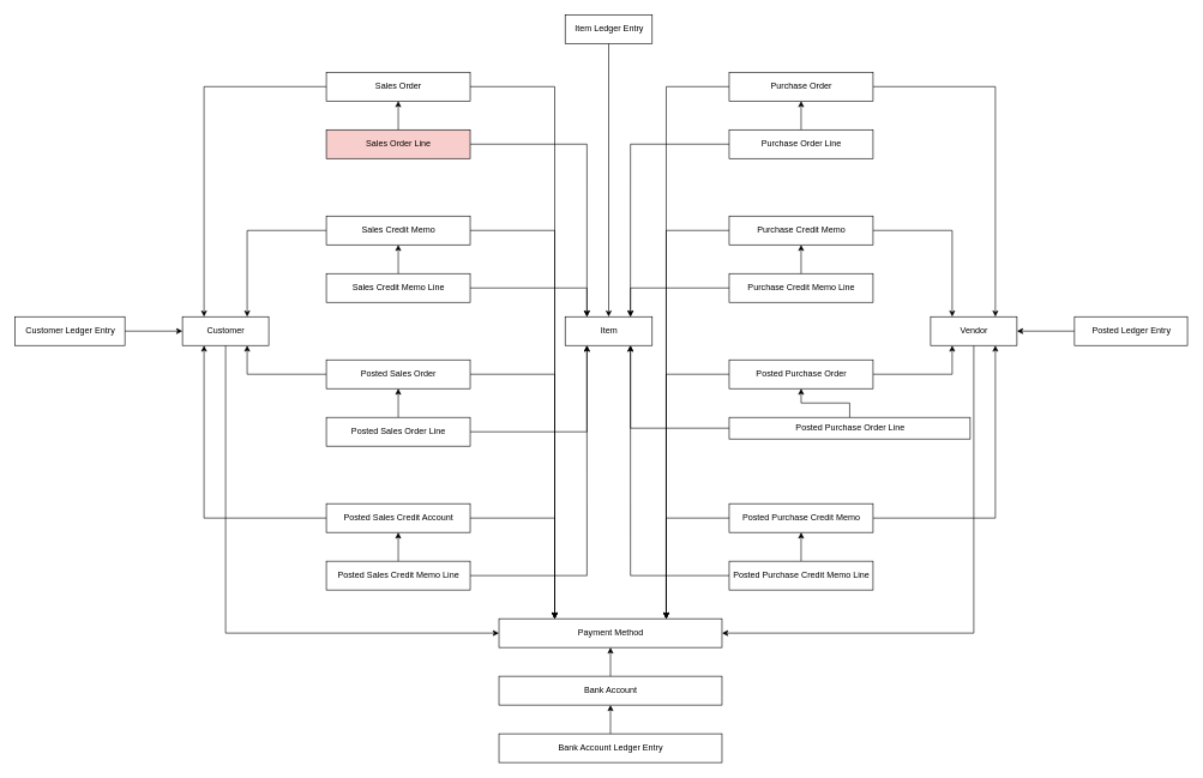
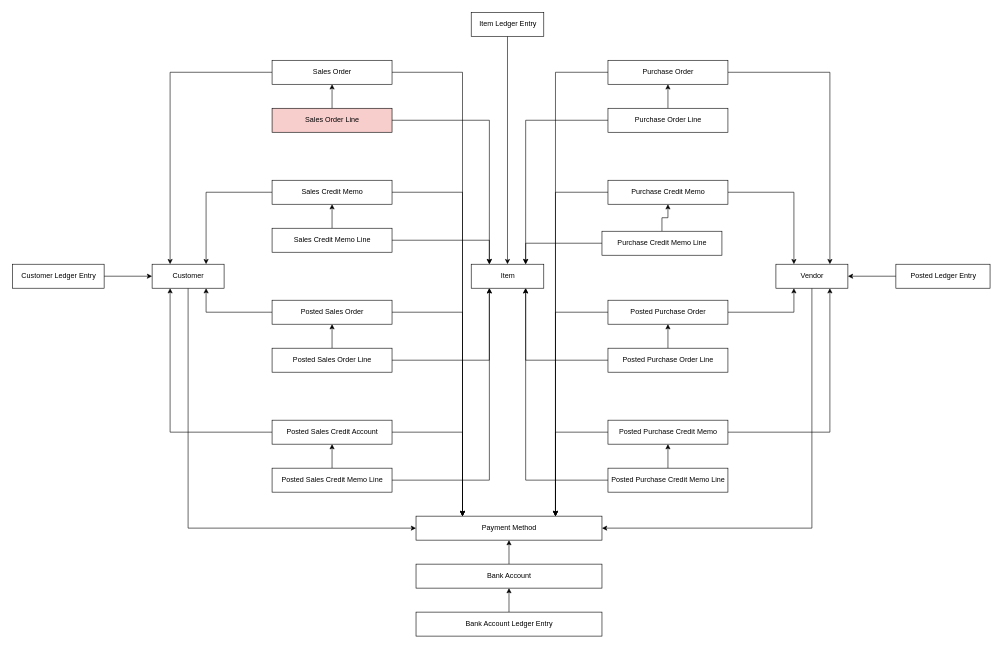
- <mxCell id="48" value="Purchase Credit Memo Line" style="html=1;" vertex="1" parent="1"><mxGeometry x="1013" y="380" width="200" height="40" as="geometry" /></mxCell>
+ <mxCell id="48" value="Purchase Credit Memo Line" style="html=1;" vertex="1" parent="1"><mxGeometry x="1003" y="385" width="200" height="40" as="geometry" /></mxCell>
- <mxCell id="54" value="Posted Purchase Order Line" style="html=1;" vertex="1" parent="1"><mxGeometry x="1013" y="580" width="335" height="30" as="geometry" /></mxCell>
+ <mxCell id="54" value="Posted Purchase Order Line" style="html=1;" vertex="1" parent="1"><mxGeometry x="1013" y="580" width="200" height="40" as="geometry" /></mxCell>
